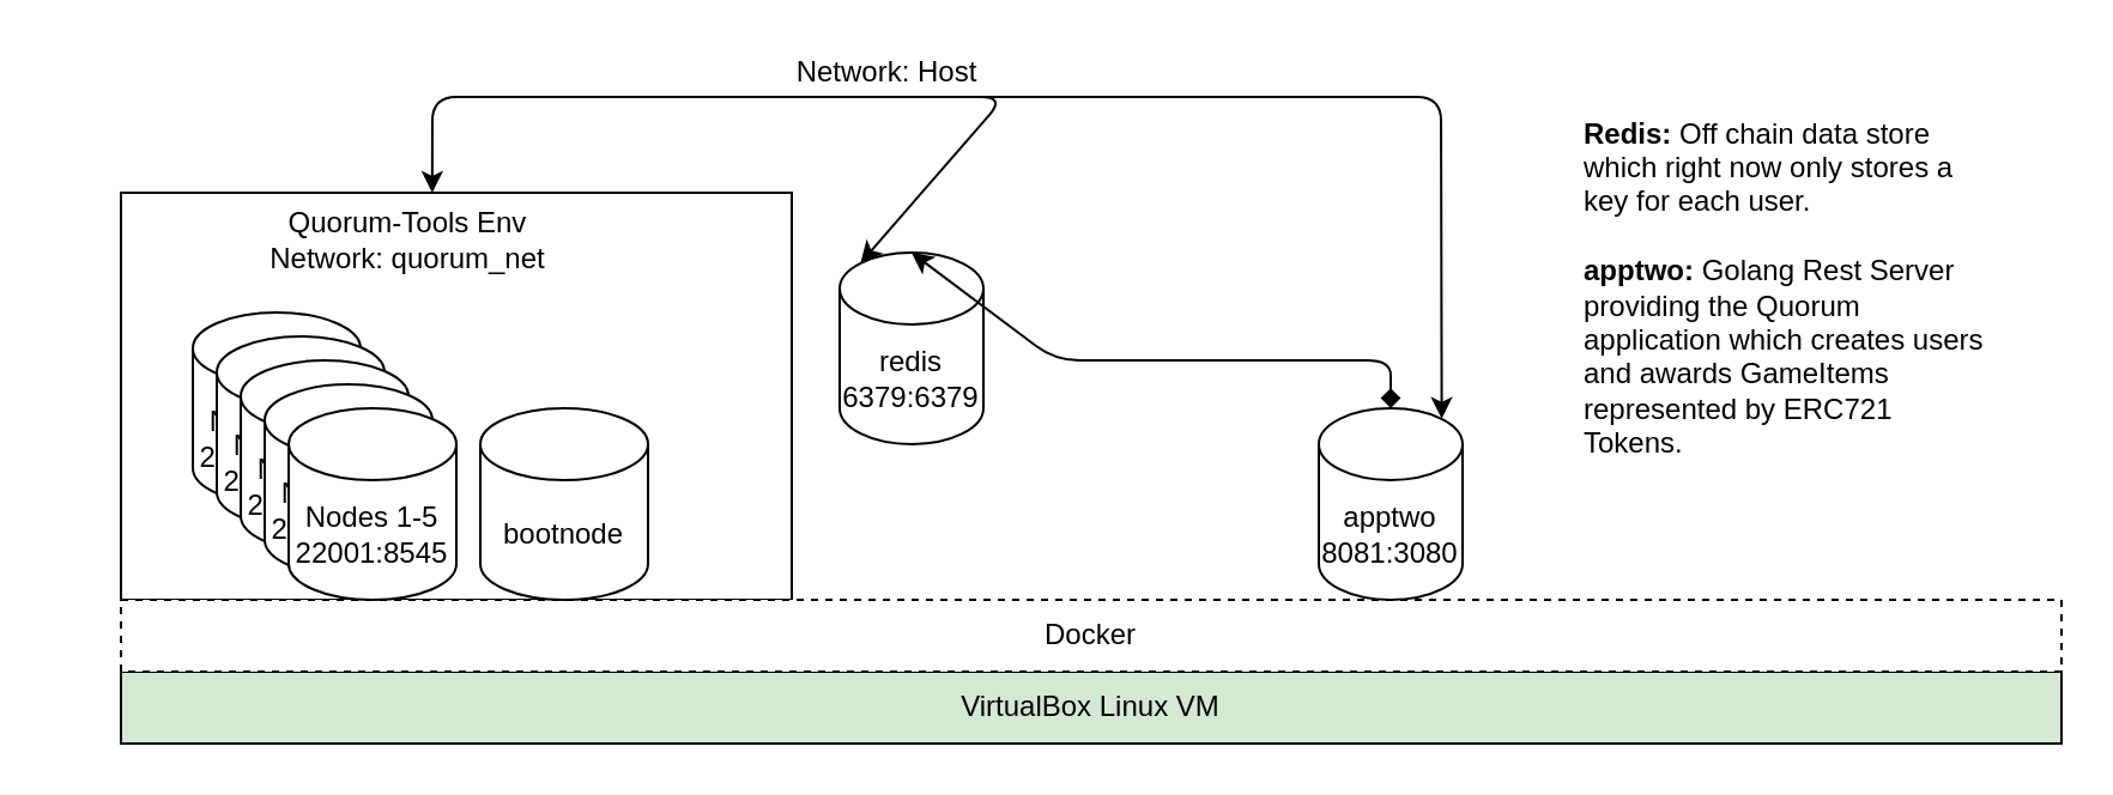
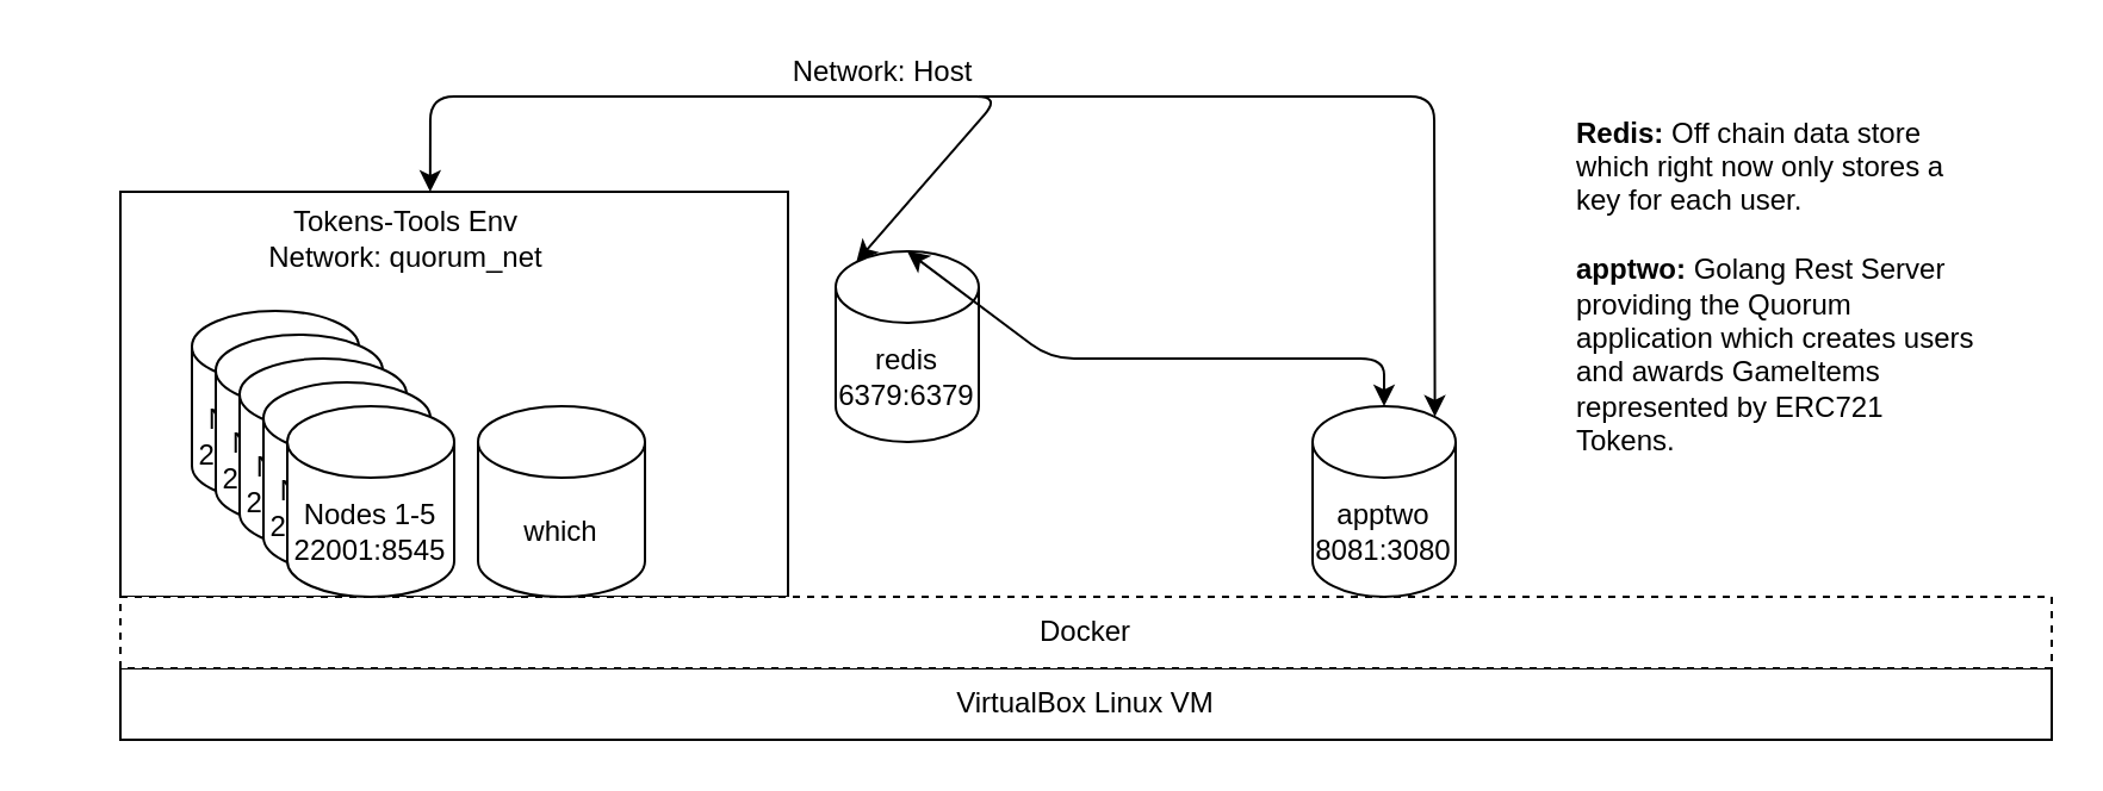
- <mxCell id="7" value="Quorum-Tools Env &lt;br&gt;Network: quorum_net" style="text;html=1;strokeColor=none;fillColor=none;align=center;verticalAlign=middle;whiteSpace=wrap;rounded=0;" parent="1" vertex="1"><mxGeometry x="20" y="90" width="300" height="20" as="geometry" /></mxCell>
+ <mxCell id="7" value="Tokens-Tools Env &lt;br&gt;Network: quorum_net" style="text;html=1;strokeColor=none;fillColor=none;align=center;verticalAlign=middle;whiteSpace=wrap;rounded=0;" parent="1" vertex="1"><mxGeometry x="20" y="90" width="300" height="20" as="geometry" /></mxCell>
- <mxCell id="10" value="" style="endArrow=diamond;startArrow=classic;html=1;exitX=0.5;exitY=0;exitDx=0;exitDy=0;exitPerimeter=0;entryX=0.5;entryY=0;entryDx=0;entryDy=0;entryPerimeter=0;" parent="1" source="8" target="9" edge="1"><mxGeometry width="50" height="50" relative="1" as="geometry"><mxPoint x="430" y="80" as="sourcePoint" /><mxPoint x="480" y="30" as="targetPoint" /><Array as="points"><mxPoint x="440" y="150" /><mxPoint x="580" y="150" /></Array></mxGeometry></mxCell>
+ <mxCell id="10" value="" style="endArrow=classic;startArrow=classic;html=1;exitX=0.5;exitY=0;exitDx=0;exitDy=0;exitPerimeter=0;entryX=0.5;entryY=0;entryDx=0;entryDy=0;entryPerimeter=0;" parent="1" source="8" target="9" edge="1"><mxGeometry width="50" height="50" relative="1" as="geometry"><mxPoint x="430" y="80" as="sourcePoint" /><mxPoint x="480" y="30" as="targetPoint" /><Array as="points"><mxPoint x="440" y="150" /><mxPoint x="580" y="150" /></Array></mxGeometry></mxCell>
- <mxCell id="5" value="bootnode" style="shape=cylinder3;whiteSpace=wrap;html=1;boundedLbl=1;backgroundOutline=1;size=15;" parent="1" vertex="1"><mxGeometry x="200" y="170" width="70" height="80" as="geometry" /></mxCell>
+ <mxCell id="5" value="which" style="shape=cylinder3;whiteSpace=wrap;html=1;boundedLbl=1;backgroundOutline=1;size=15;" parent="1" vertex="1"><mxGeometry x="200" y="170" width="70" height="80" as="geometry" /></mxCell>
- <mxCell id="3" value="VirtualBox Linux VM" style="rounded=0;whiteSpace=wrap;html=1;fillColor=#d5e8d4;" parent="1" vertex="1"><mxGeometry x="50" y="280" width="810" height="30" as="geometry" /></mxCell>
+ <mxCell id="3" value="VirtualBox Linux VM" style="rounded=0;whiteSpace=wrap;html=1;" parent="1" vertex="1"><mxGeometry x="50" y="280" width="810" height="30" as="geometry" /></mxCell>
